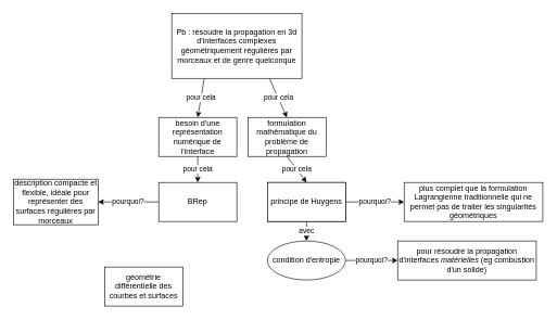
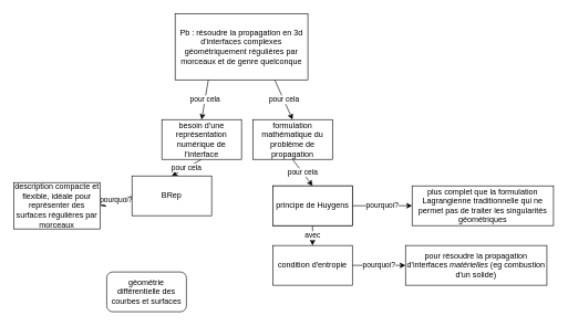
- <mxCell id="8" value="BRep" style="rounded=0;whiteSpace=wrap;html=1;" parent="1" vertex="1"><mxGeometry x="243" y="280" width="120" height="60" as="geometry" /></mxCell>
+ <mxCell id="8" value="BRep" style="rounded=0;whiteSpace=wrap;html=1;" parent="1" vertex="1"><mxGeometry x="198" y="265" width="120" height="60" as="geometry" /></mxCell>
- <mxCell id="19" value="condition d'entropie" style="ellipse;whiteSpace=wrap;html=1;" vertex="1" parent="1"><mxGeometry x="410" y="370" width="120" height="60" as="geometry" /></mxCell>
+ <mxCell id="19" value="condition d'entropie" style="rounded=0;whiteSpace=wrap;html=1;" vertex="1" parent="1"><mxGeometry x="410" y="370" width="120" height="60" as="geometry" /></mxCell>
- <mxCell id="9" value="géométrie différentielle des courbes et surfaces" style="rounded=0;whiteSpace=wrap;html=1;" parent="1" vertex="1"><mxGeometry x="160" y="410" width="120" height="60" as="geometry" /></mxCell>
+ <mxCell id="9" value="géométrie différentielle des courbes et surfaces" style="whiteSpace=wrap;html=1;rounded=1;" parent="1" vertex="1"><mxGeometry x="160" y="410" width="120" height="60" as="geometry" /></mxCell>
